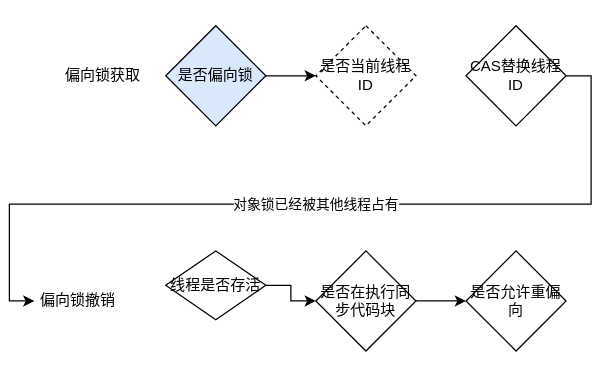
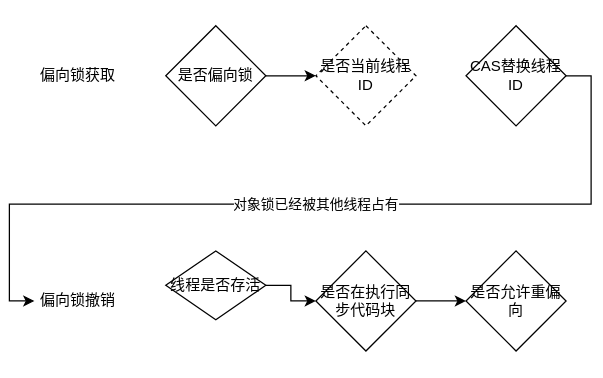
- <mxCell id="7" value="偏向锁获取" style="text;html=1;strokeColor=none;fillColor=none;align=center;verticalAlign=middle;whiteSpace=wrap;rounded=0;" vertex="1" parent="1"><mxGeometry x="40" y="45" width="80" height="30" as="geometry" /></mxCell>
+ <mxCell id="7" value="偏向锁获取" style="text;html=1;strokeColor=none;fillColor=none;align=center;verticalAlign=middle;whiteSpace=wrap;rounded=0;" vertex="1" parent="1"><mxGeometry x="20" y="45" width="80" height="30" as="geometry" /></mxCell>
- <mxCell id="3" value="是否偏向锁" style="rhombus;whiteSpace=wrap;html=1;fillColor=#dae8fc;" vertex="1" parent="1"><mxGeometry x="130" y="20" width="80" height="80" as="geometry" /></mxCell>
+ <mxCell id="3" value="是否偏向锁" style="rhombus;whiteSpace=wrap;html=1;" vertex="1" parent="1"><mxGeometry x="130" y="20" width="80" height="80" as="geometry" /></mxCell>
